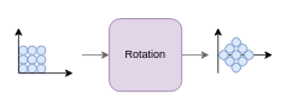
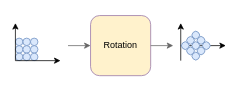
- <mxCell id="2" value="Rotation" style="rounded=1;whiteSpace=wrap;html=1;fillColor=#e1d5e7;strokeColor=#9673a6;" vertex="1" parent="1"><mxGeometry x="120" y="20" width="80" height="80" as="geometry" /></mxCell>
+ <mxCell id="2" value="Rotation" style="rounded=1;whiteSpace=wrap;html=1;fillColor=#fff2cc;strokeColor=#9673a6;" vertex="1" parent="1"><mxGeometry x="120" y="20" width="80" height="80" as="geometry" /></mxCell>
